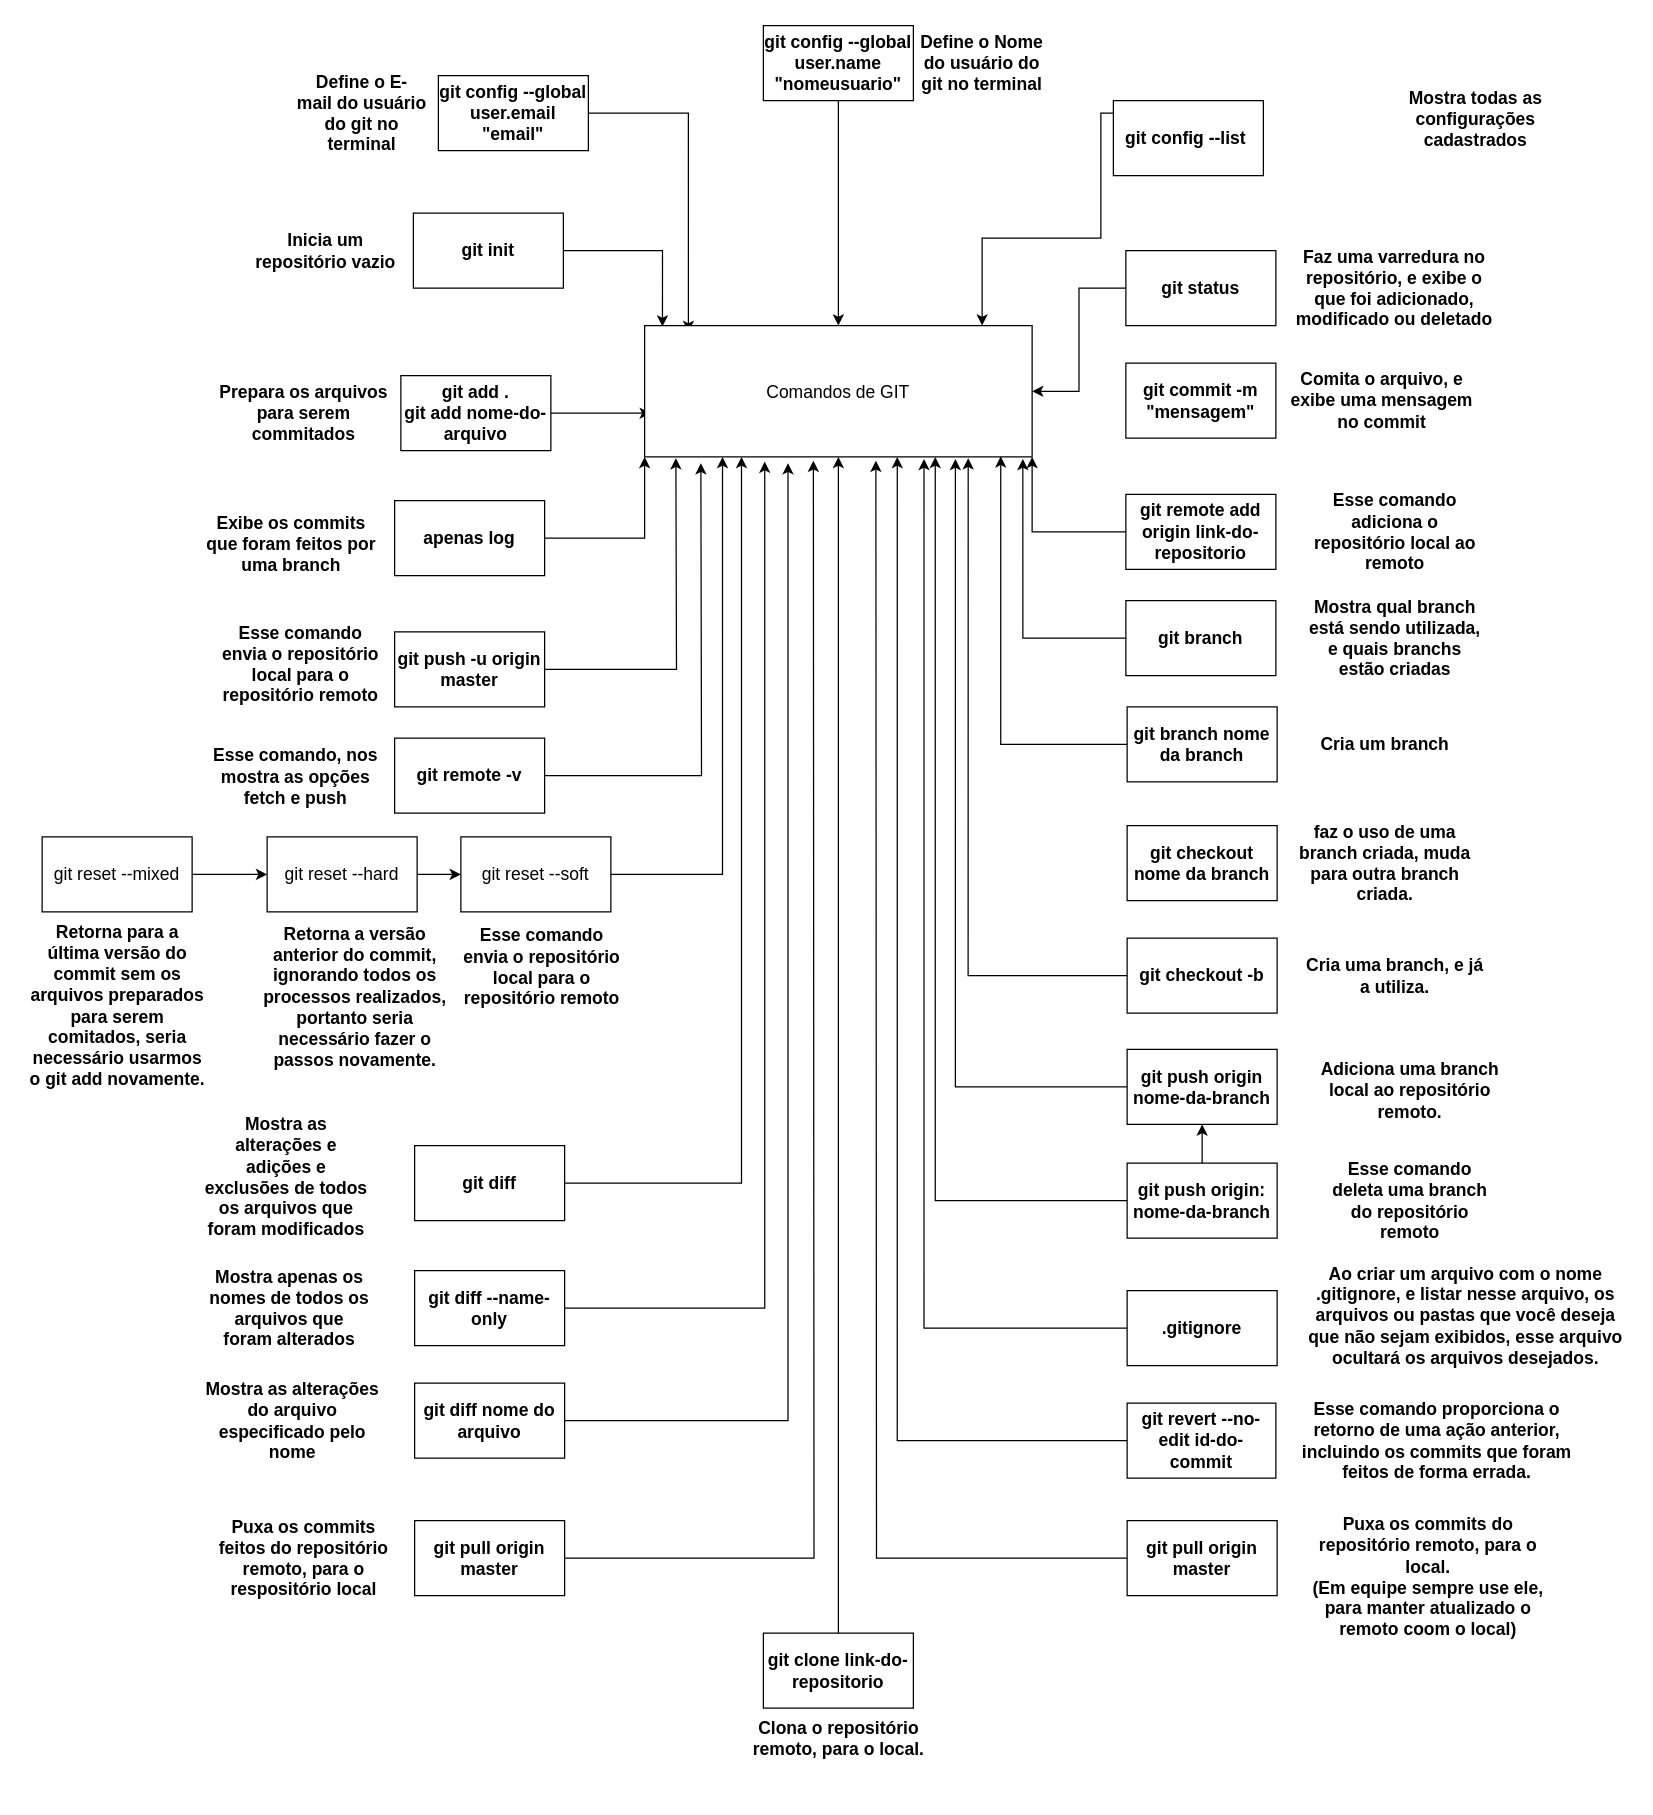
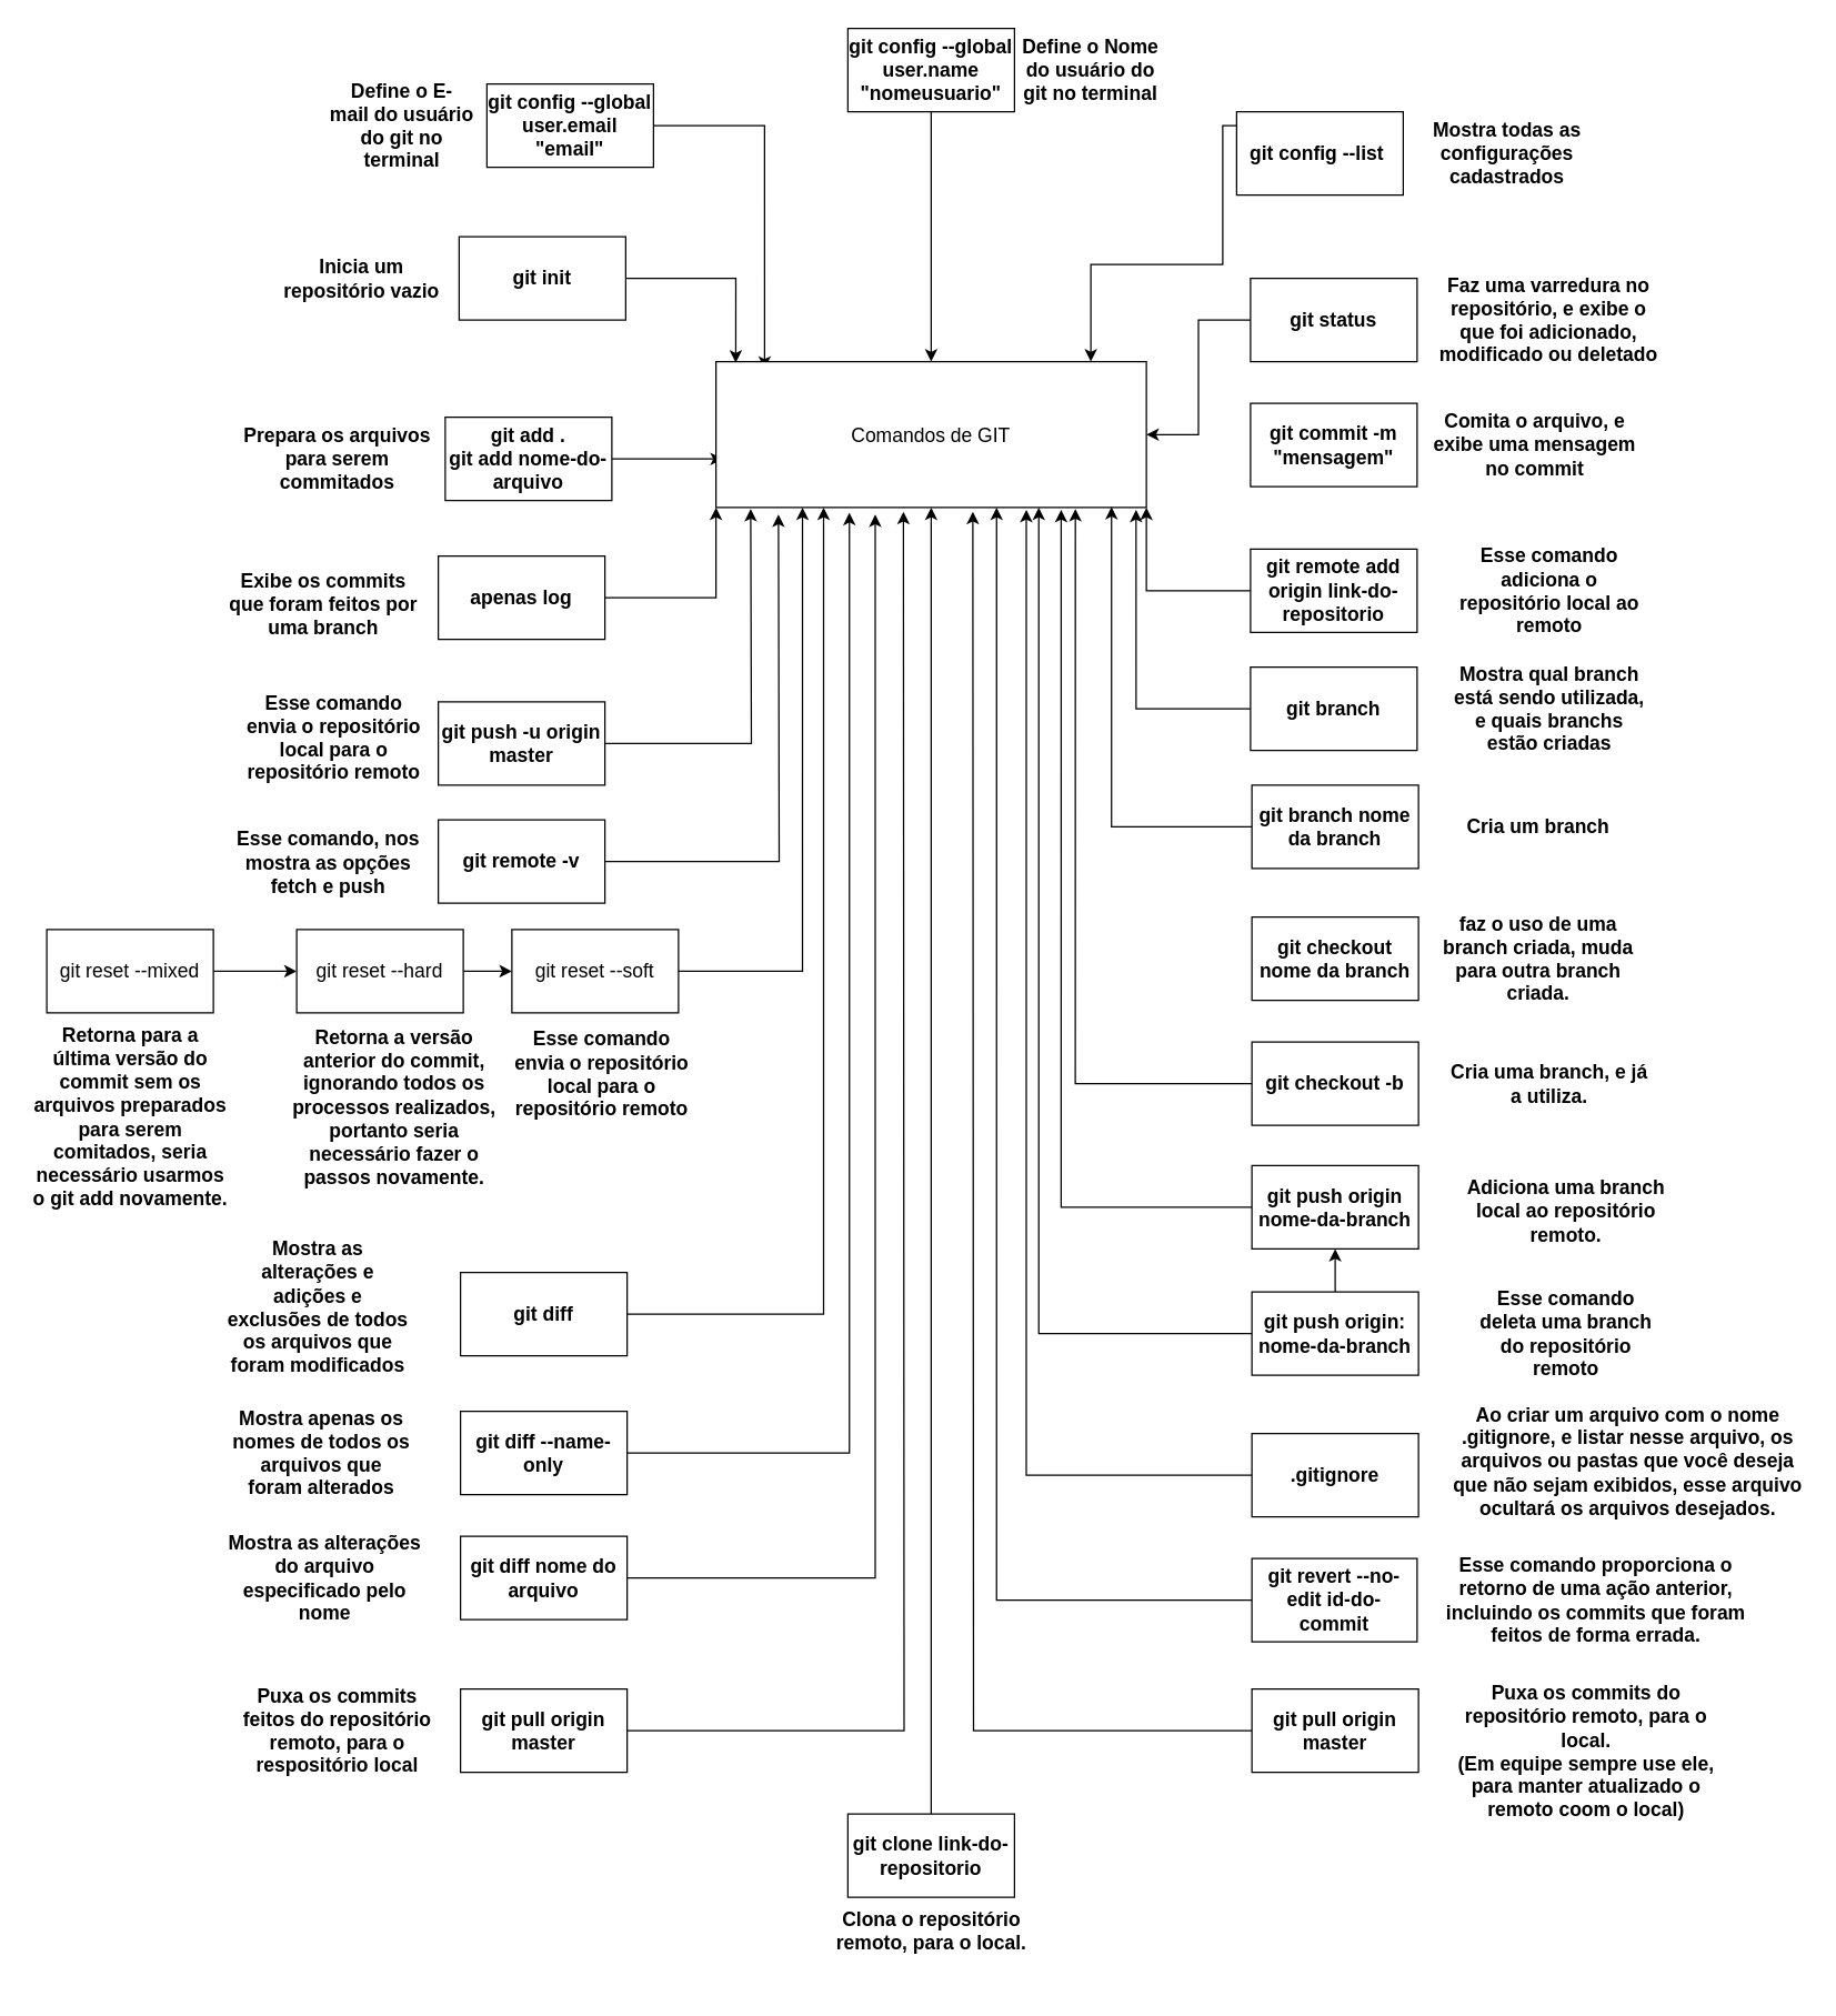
- <mxCell id="23" value="Mostra todas as configurações cadastrados" style="text;html=1;strokeColor=none;fillColor=none;align=center;verticalAlign=middle;whiteSpace=wrap;rounded=0;fontSize=14;fontStyle=1" vertex="1" parent="1"><mxGeometry x="1105" y="65" width="150" height="60" as="geometry" /></mxCell>
+ <mxCell id="23" value="Mostra todas as configurações cadastrados" style="text;html=1;strokeColor=none;fillColor=none;align=center;verticalAlign=middle;whiteSpace=wrap;rounded=0;fontSize=14;fontStyle=1" vertex="1" parent="1"><mxGeometry x="1010" y="80" width="150" height="60" as="geometry" /></mxCell>
